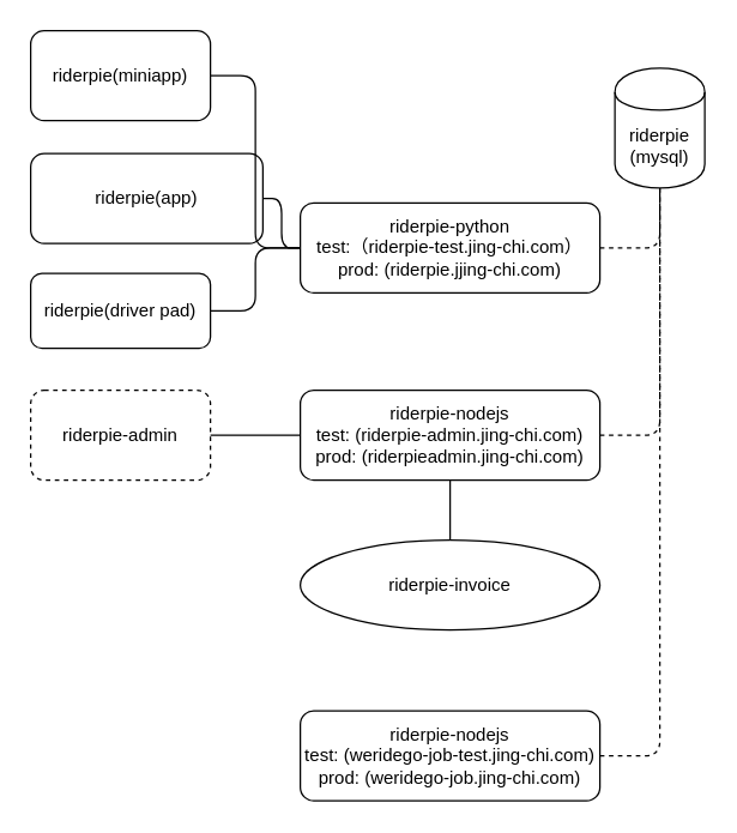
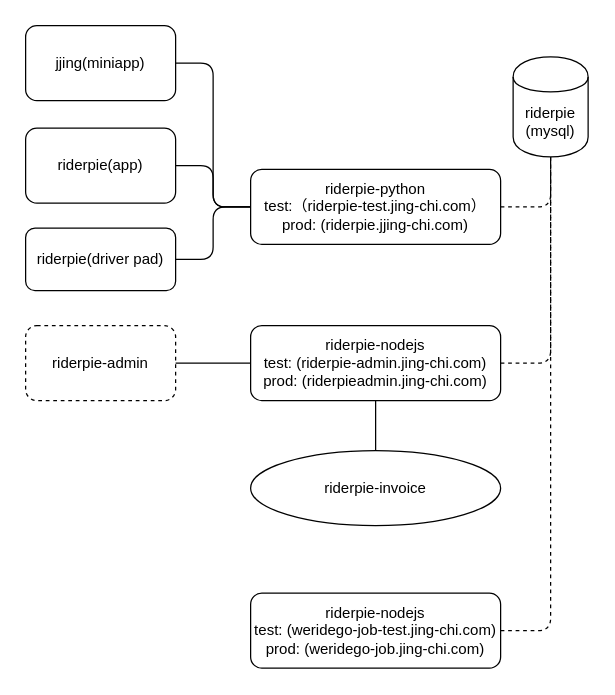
- <mxCell id="2" value="riderpie(miniapp)" style="rounded=1;whiteSpace=wrap;html=1;" parent="1" vertex="1"><mxGeometry x="20" y="20" width="120" height="60" as="geometry" /></mxCell>
+ <mxCell id="2" value="jjing(miniapp)" style="rounded=1;whiteSpace=wrap;html=1;" parent="1" vertex="1"><mxGeometry x="20" y="20" width="120" height="60" as="geometry" /></mxCell>
- <mxCell id="3" value="riderpie(app)" style="rounded=1;whiteSpace=wrap;html=1;" parent="1" vertex="1"><mxGeometry x="20" y="102" width="155" height="60" as="geometry" /></mxCell>
+ <mxCell id="3" value="riderpie(app)" style="rounded=1;whiteSpace=wrap;html=1;" parent="1" vertex="1"><mxGeometry x="20" y="102" width="120" height="60" as="geometry" /></mxCell>
